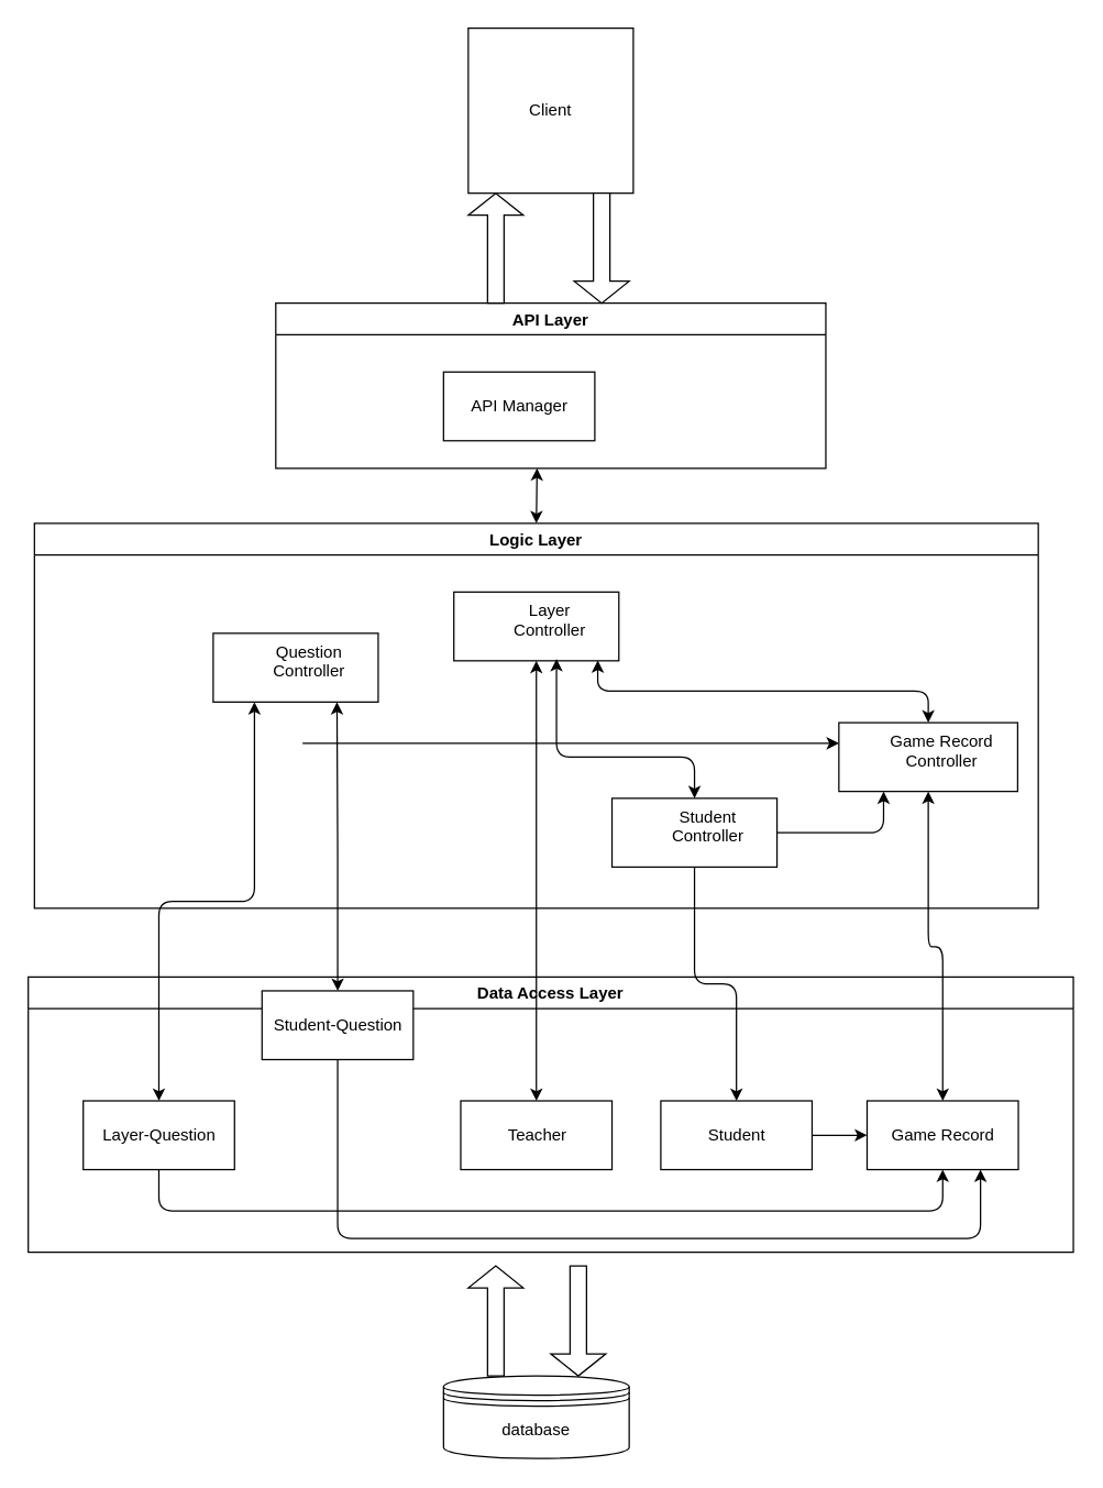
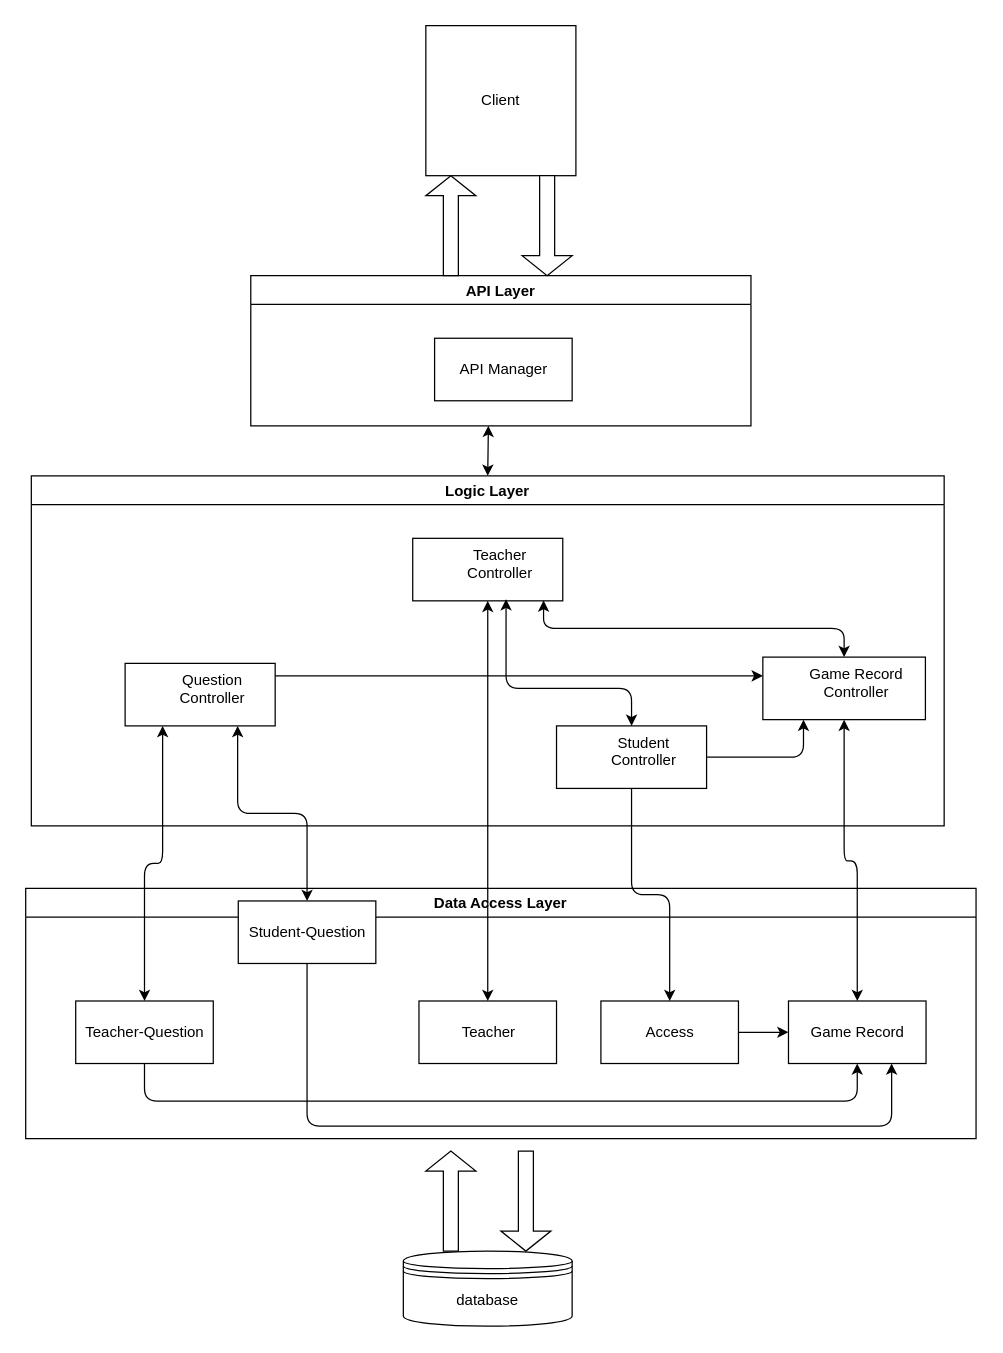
- <mxCell id="29" value="API Manager" style="html=1;" parent="28" vertex="1"><mxGeometry x="122" y="50" width="110" height="50" as="geometry" /></mxCell>
+ <mxCell id="29" value="API Manager" style="html=1;" parent="28" vertex="1"><mxGeometry x="147" y="50" width="110" height="50" as="geometry" /></mxCell>
- <mxCell id="5" value="Layer&#10;Controller" style="align=left;spacingLeft=20;align=center;verticalAlign=top;" parent="3" vertex="1"><mxGeometry x="305" y="50" width="120" height="50" as="geometry" /></mxCell>
+ <mxCell id="5" value="Teacher&#10;Controller" style="align=left;spacingLeft=20;align=center;verticalAlign=top;" parent="3" vertex="1"><mxGeometry x="305" y="50" width="120" height="50" as="geometry" /></mxCell>
- <mxCell id="7" value="Question&#10;Controller" style="align=left;spacingLeft=20;align=center;verticalAlign=top;" parent="3" vertex="1"><mxGeometry x="130" y="80" width="120" height="50" as="geometry" /></mxCell>
+ <mxCell id="7" value="Question&#10;Controller" style="align=left;spacingLeft=20;align=center;verticalAlign=top;" parent="3" vertex="1"><mxGeometry x="75" y="150" width="120" height="50" as="geometry" /></mxCell>
- <mxCell id="13" value="Layer-Question" style="html=1;" parent="12" vertex="1"><mxGeometry x="40" y="90" width="110" height="50" as="geometry" /></mxCell>
+ <mxCell id="13" value="Teacher-Question" style="html=1;" parent="12" vertex="1"><mxGeometry x="40" y="90" width="110" height="50" as="geometry" /></mxCell>
- <mxCell id="16" value="Student" style="html=1;" parent="12" vertex="1"><mxGeometry x="460" y="90" width="110" height="50" as="geometry" /></mxCell>
+ <mxCell id="16" value="Access" style="html=1;" parent="12" vertex="1"><mxGeometry x="460" y="90" width="110" height="50" as="geometry" /></mxCell>
